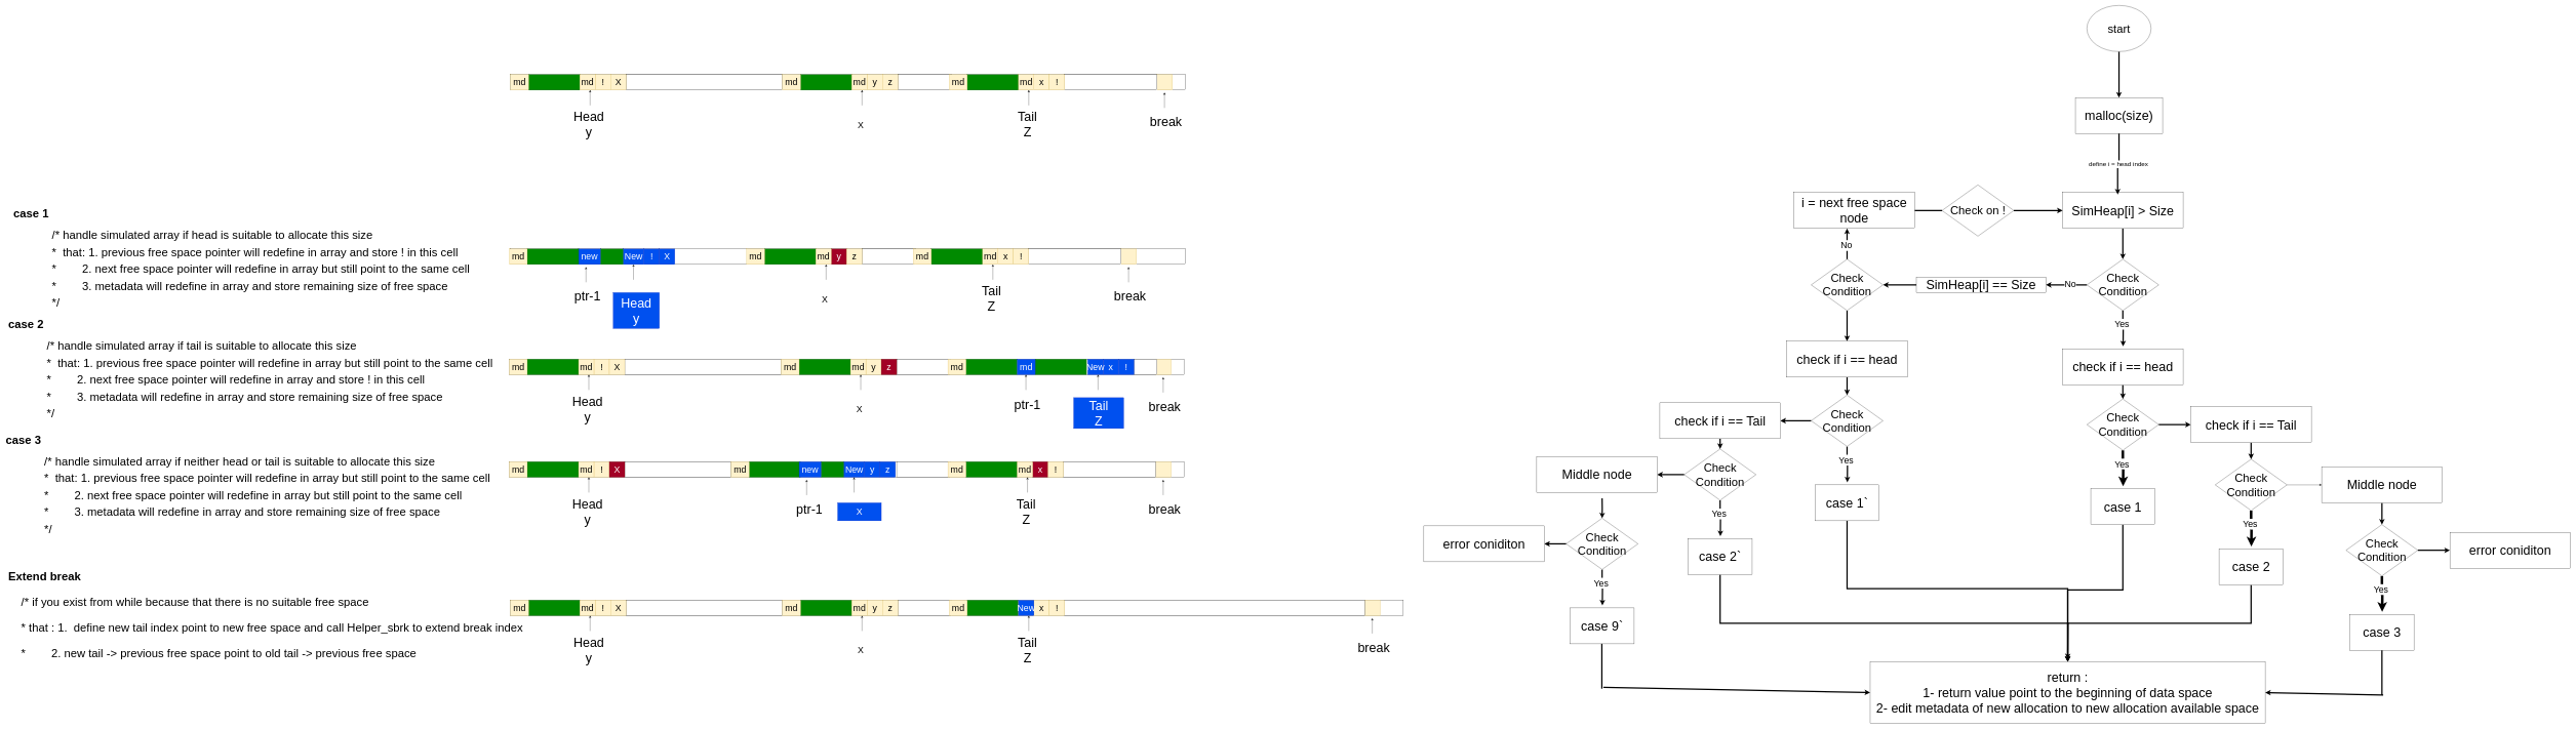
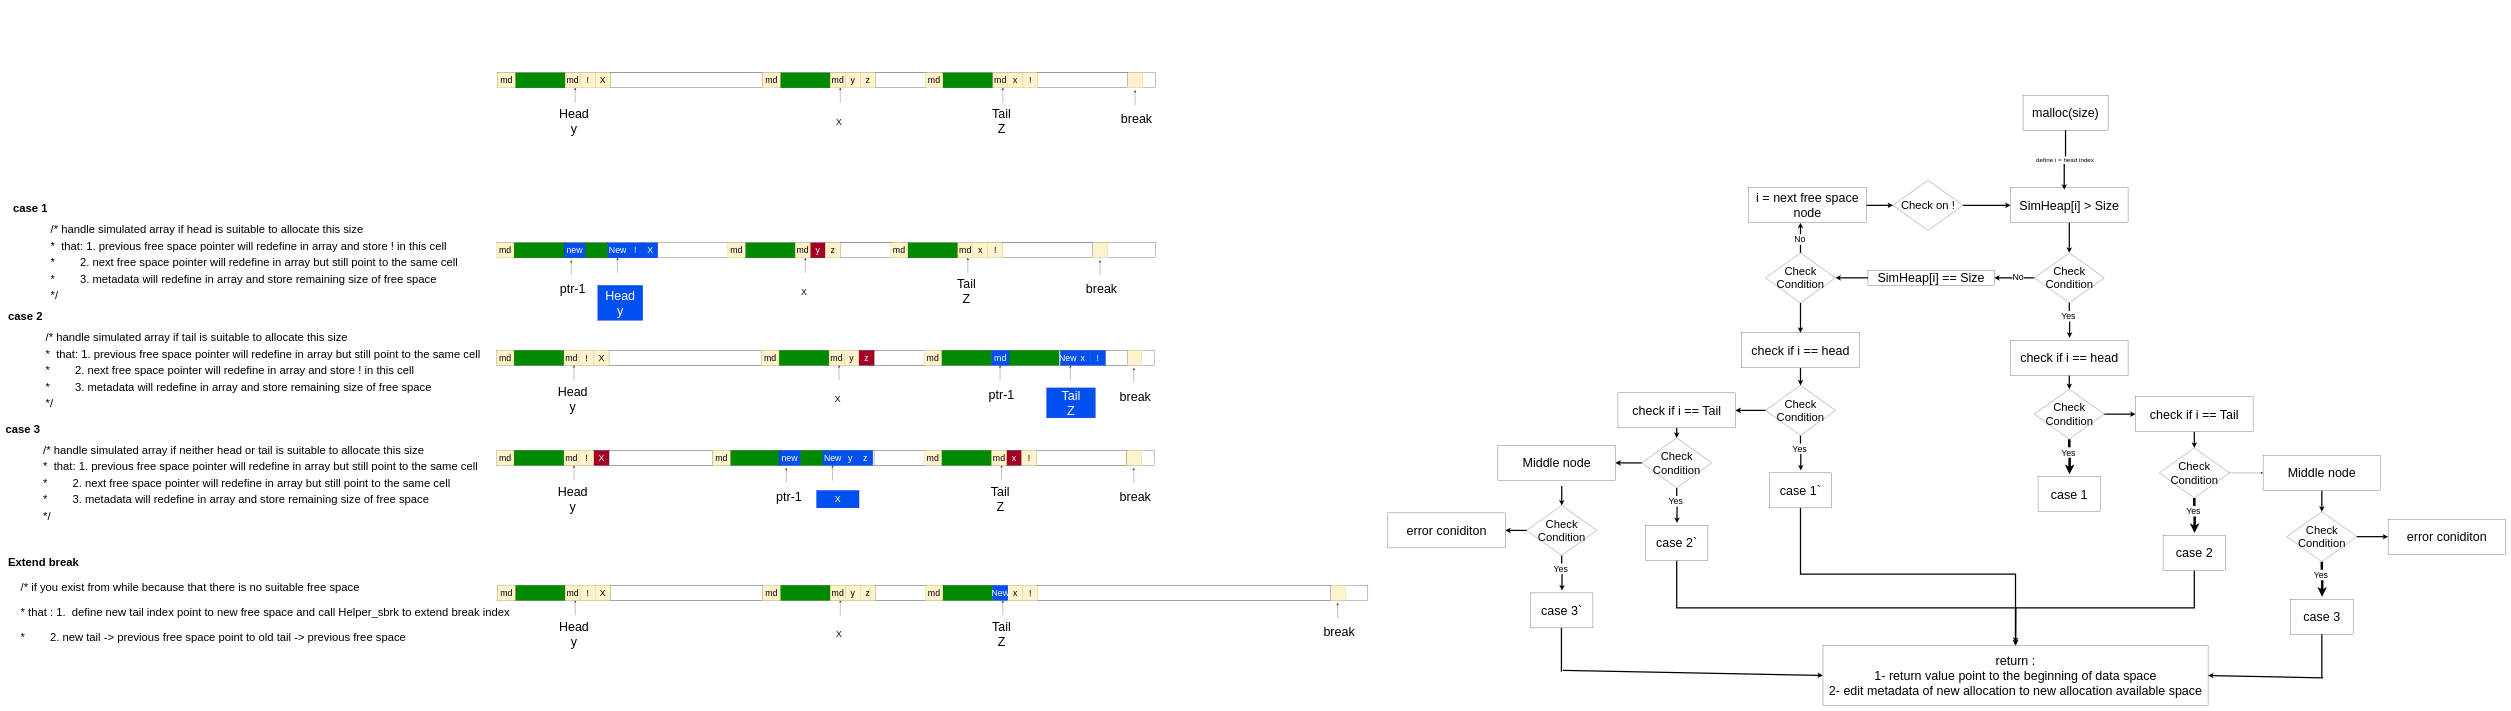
- <mxCell id="228" value="&lt;font style=&quot;font-size: 45px;&quot;&gt;start&lt;/font&gt;" style="ellipse;whiteSpace=wrap;html=1;" parent="1" vertex="1"><mxGeometry x="8135" y="20" width="250" height="180" as="geometry" /></mxCell>
- <mxCell id="227" style="edgeStyle=orthogonalEdgeStyle;rounded=0;orthogonalLoop=1;jettySize=auto;html=1;strokeWidth=5;" parent="1" source="228" target="30" edge="1"><mxGeometry relative="1" as="geometry" /></mxCell>
- <mxCell id="46" style="edgeStyle=orthogonalEdgeStyle;rounded=0;orthogonalLoop=1;jettySize=auto;html=1;entryX=0;entryY=0.5;entryDx=0;entryDy=0;strokeWidth=5;endArrow=none;" parent="1" source="47" target="196" edge="1"><mxGeometry relative="1" as="geometry" /></mxCell>
+ <mxCell id="46" style="edgeStyle=orthogonalEdgeStyle;rounded=0;orthogonalLoop=1;jettySize=auto;html=1;entryX=0;entryY=0.5;entryDx=0;entryDy=0;strokeWidth=5;" parent="1" source="47" target="196" edge="1"><mxGeometry relative="1" as="geometry" /></mxCell>
- <mxCell id="54" style="edgeStyle=orthogonalEdgeStyle;rounded=0;orthogonalLoop=1;jettySize=auto;html=1;entryX=0.5;entryY=0;entryDx=0;entryDy=0;strokeWidth=5;" parent="1" source="55" target="185" edge="1"><mxGeometry relative="1" as="geometry"><Array as="points"><mxPoint x="8275" y="2300" /><mxPoint x="8060" y="2300" /></Array></mxGeometry></mxCell>
- <mxCell id="191" value="&lt;span style=&quot;font-size: 50px;&quot;&gt;case 9`&lt;/span&gt;" style="rounded=0;whiteSpace=wrap;html=1;" parent="1" vertex="1"><mxGeometry x="6120" y="2370" width="250" height="140" as="geometry" /></mxCell>
+ <mxCell id="191" value="&lt;span style=&quot;font-size: 50px;&quot;&gt;case 3`&lt;/span&gt;" style="rounded=0;whiteSpace=wrap;html=1;" parent="1" vertex="1"><mxGeometry x="6120" y="2370" width="250" height="140" as="geometry" /></mxCell>
